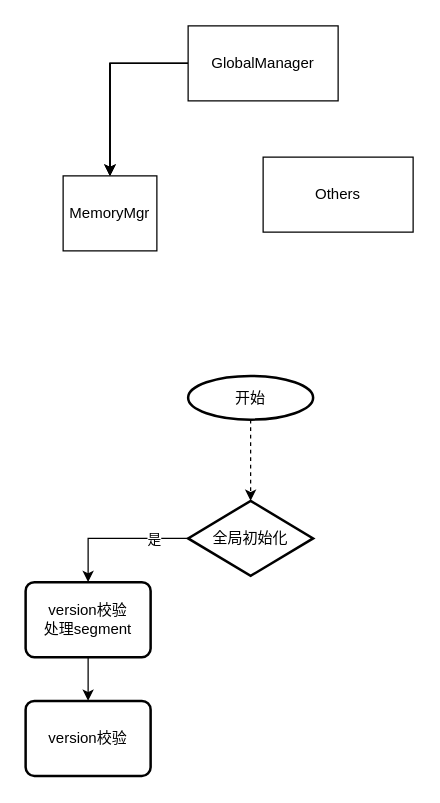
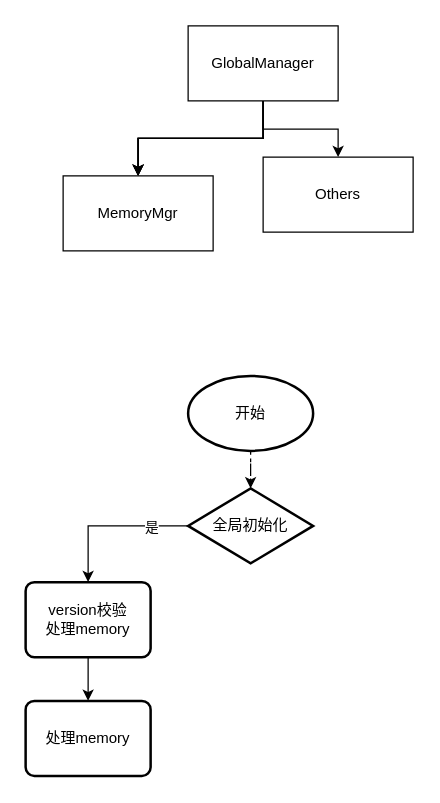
+ <mxCell id="9" style="edgeStyle=orthogonalEdgeStyle;rounded=0;orthogonalLoop=1;jettySize=auto;html=1;entryX=0.5;entryY=0;entryDx=0;entryDy=0;" edge="1" parent="1" source="6" target="8"><mxGeometry relative="1" as="geometry" /></mxCell>
- <mxCell id="7" value="MemoryMgr" style="whiteSpace=wrap;html=1;rounded=0;" vertex="1" parent="1"><mxGeometry x="50" y="140" width="75" height="60" as="geometry" /></mxCell>
+ <mxCell id="7" value="MemoryMgr" style="whiteSpace=wrap;html=1;rounded=0;" vertex="1" parent="1"><mxGeometry x="50" y="140" width="120" height="60" as="geometry" /></mxCell>
- <mxCell id="10" value="开始" style="strokeWidth=2;html=1;shape=mxgraph.flowchart.start_1;whiteSpace=wrap;" vertex="1" parent="1"><mxGeometry x="150" y="300" width="100" height="35" as="geometry" /></mxCell>
+ <mxCell id="10" value="开始" style="strokeWidth=2;html=1;shape=mxgraph.flowchart.start_1;whiteSpace=wrap;" vertex="1" parent="1"><mxGeometry x="150" y="300" width="100" height="60" as="geometry" /></mxCell>
- <mxCell id="13" value="全局初始化" style="strokeWidth=2;html=1;shape=mxgraph.flowchart.decision;whiteSpace=wrap;" vertex="1" parent="1"><mxGeometry x="150" y="400" width="100" height="60" as="geometry" /></mxCell>
+ <mxCell id="13" value="全局初始化" style="strokeWidth=2;html=1;shape=mxgraph.flowchart.decision;whiteSpace=wrap;" vertex="1" parent="1"><mxGeometry x="150" y="390" width="100" height="60" as="geometry" /></mxCell>
- <mxCell id="16" value="version校验&lt;br&gt;处理segment" style="rounded=1;whiteSpace=wrap;html=1;absoluteArcSize=1;arcSize=14;strokeWidth=2;" vertex="1" parent="1"><mxGeometry x="20" y="465" width="100" height="60" as="geometry" /></mxCell>
+ <mxCell id="16" value="version校验&lt;br&gt;处理memory" style="rounded=1;whiteSpace=wrap;html=1;absoluteArcSize=1;arcSize=14;strokeWidth=2;" vertex="1" parent="1"><mxGeometry x="20" y="465" width="100" height="60" as="geometry" /></mxCell>
- <mxCell id="17" value="version校验" style="rounded=1;whiteSpace=wrap;html=1;absoluteArcSize=1;arcSize=14;strokeWidth=2;" vertex="1" parent="1"><mxGeometry x="20" y="560" width="100" height="60" as="geometry" /></mxCell>
+ <mxCell id="17" value="处理memory" style="rounded=1;whiteSpace=wrap;html=1;absoluteArcSize=1;arcSize=14;strokeWidth=2;" vertex="1" parent="1"><mxGeometry x="20" y="560" width="100" height="60" as="geometry" /></mxCell>
